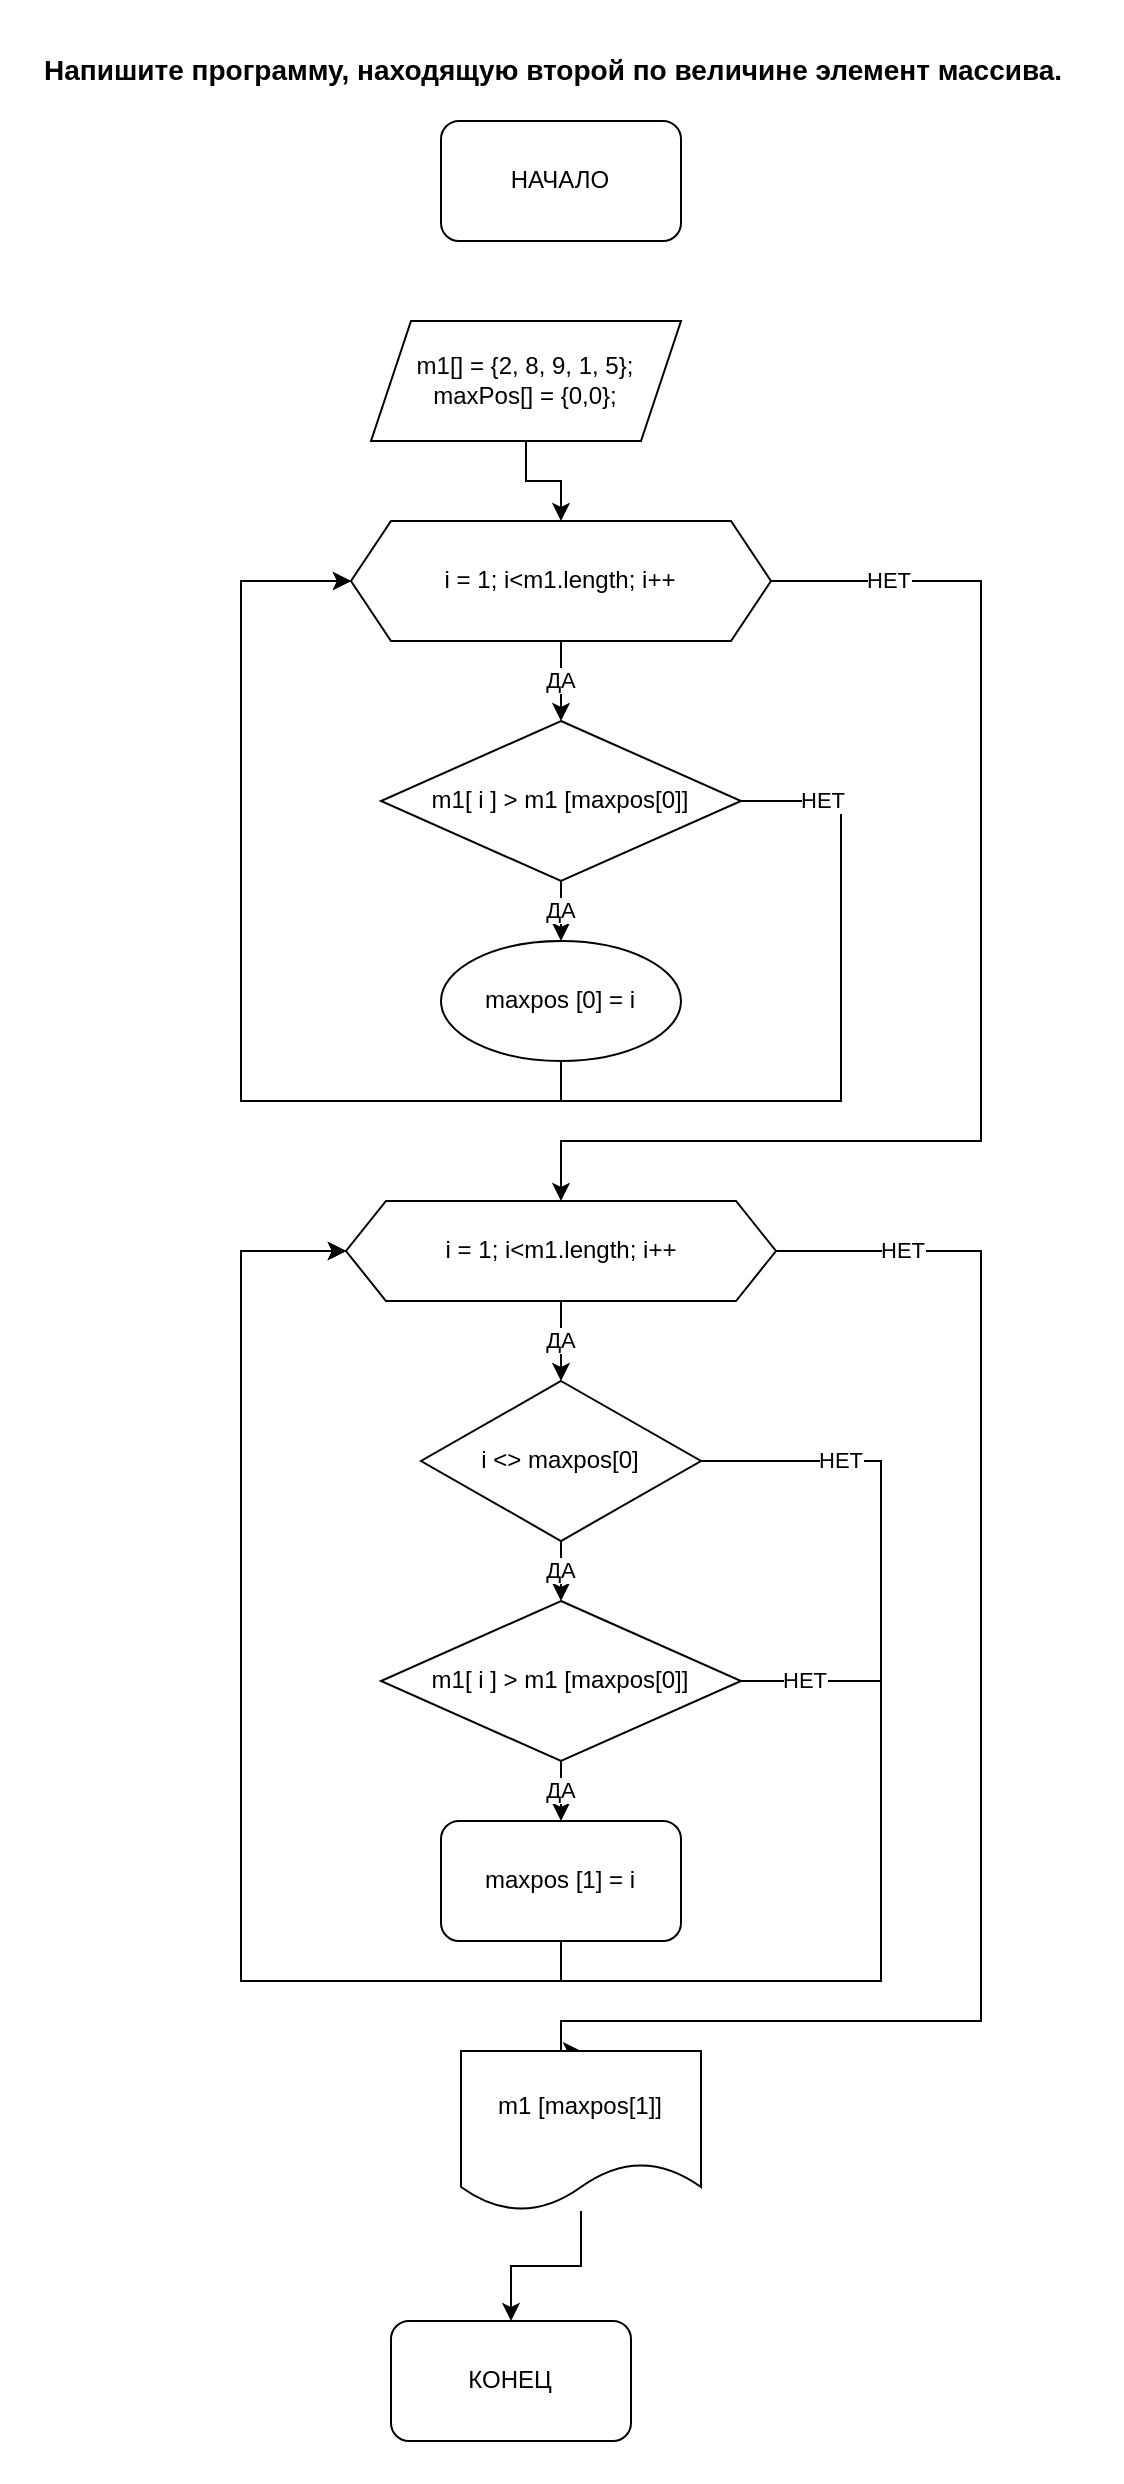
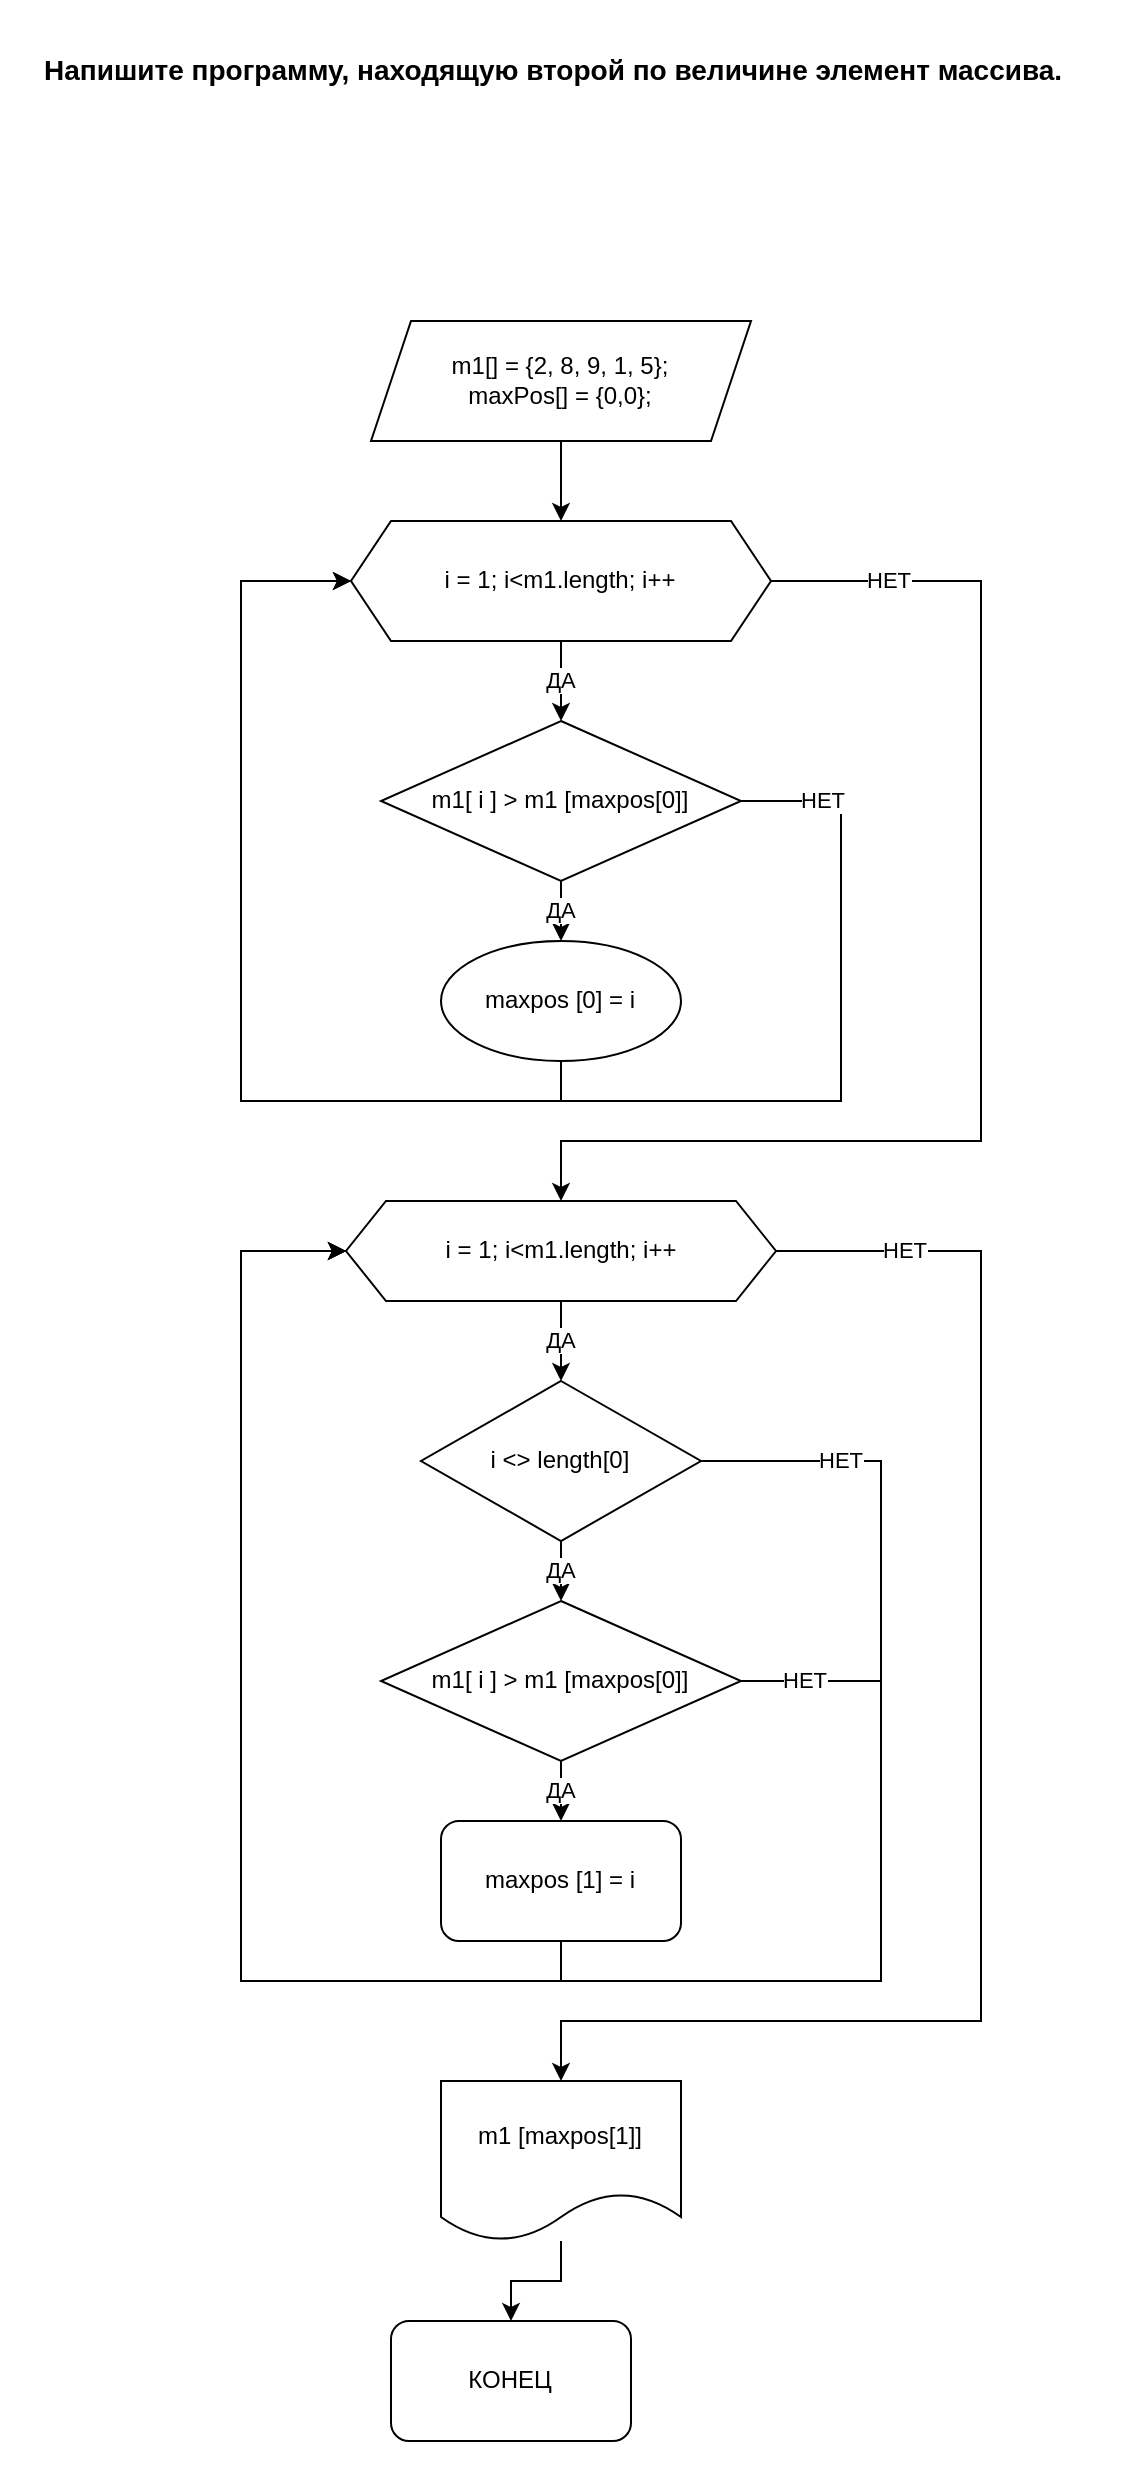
- <mxCell id="2" value="НАЧАЛО" style="rounded=1;whiteSpace=wrap;html=1;" vertex="1" parent="1"><mxGeometry x="220" y="60" width="120" height="60" as="geometry" /></mxCell>
- <mxCell id="4" value="&lt;div&gt;m1[] = {2, 8, 9, 1, 5};&lt;/div&gt;&lt;div&gt;maxPos[] = {0,0};&lt;/div&gt;" style="shape=parallelogram;perimeter=parallelogramPerimeter;whiteSpace=wrap;html=1;fixedSize=1;" vertex="1" parent="1"><mxGeometry x="185" y="160" width="155" height="60" as="geometry" /></mxCell>
+ <mxCell id="4" value="&lt;div&gt;m1[] = {2, 8, 9, 1, 5};&lt;/div&gt;&lt;div&gt;maxPos[] = {0,0};&lt;/div&gt;" style="shape=parallelogram;perimeter=parallelogramPerimeter;whiteSpace=wrap;html=1;fixedSize=1;" vertex="1" parent="1"><mxGeometry x="185" y="160" width="190" height="60" as="geometry" /></mxCell>
- <mxCell id="18" value="i &amp;lt;&amp;gt; maxpos[0]" style="rhombus;whiteSpace=wrap;html=1;" vertex="1" parent="1"><mxGeometry x="210" y="690" width="140" height="80" as="geometry" /></mxCell>
+ <mxCell id="18" value="i &amp;lt;&amp;gt; length[0]" style="rhombus;whiteSpace=wrap;html=1;" vertex="1" parent="1"><mxGeometry x="210" y="690" width="140" height="80" as="geometry" /></mxCell>
- <mxCell id="25" value="m1 [maxpos[1]]" style="shape=document;whiteSpace=wrap;html=1;boundedLbl=1;" vertex="1" parent="1"><mxGeometry x="230" y="1025" width="120" height="80" as="geometry" /></mxCell>
+ <mxCell id="25" value="m1 [maxpos[1]]" style="shape=document;whiteSpace=wrap;html=1;boundedLbl=1;" vertex="1" parent="1"><mxGeometry x="220" y="1040" width="120" height="80" as="geometry" /></mxCell>
